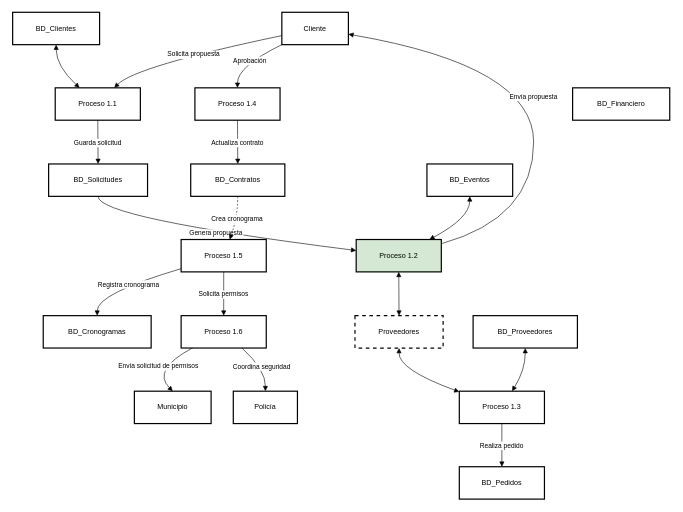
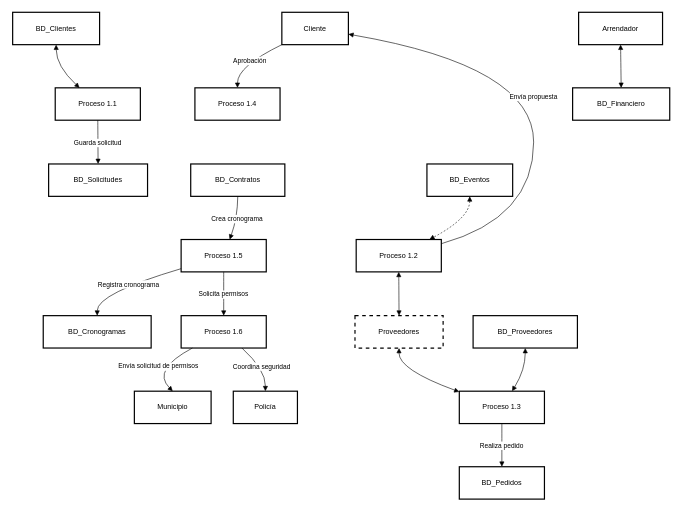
+ <mxCell id="19" value="Arrendador" style="whiteSpace=wrap;strokeWidth=2;" vertex="1" parent="1"><mxGeometry x="964" y="20" width="140" height="54" as="geometry" /></mxCell>
- <mxCell id="21" value="Solicita propuesta" style="curved=1;startArrow=none;endArrow=block;exitX=0;exitY=0.72;entryX=0.69;entryY=0.01;" edge="1" parent="1" source="2" target="3"><mxGeometry relative="1" as="geometry"><Array as="points"><mxPoint x="225" y="110" /></Array></mxGeometry></mxCell>
+ <mxCell id="38" value="" style="curved=1;startArrow=block;endArrow=block;exitX=0.5;exitY=1;entryX=0.5;entryY=0.01;" edge="1" parent="1" source="19" target="20"><mxGeometry relative="1" as="geometry"><Array as="points" /></mxGeometry></mxCell>
- <mxCell id="26" value="Actualiza contrato" style="curved=1;startArrow=none;endArrow=block;exitX=0.5;exitY=1.01;entryX=0.5;entryY=0;" edge="1" parent="1" source="6" target="7"><mxGeometry relative="1" as="geometry"><Array as="points" /></mxGeometry></mxCell>
- <mxCell id="27" value="Crea cronograma" style="curved=1;startArrow=none;endArrow=block;exitX=0.5;exitY=1;entryX=0.57;entryY=0;dashed=1;" edge="1" parent="1" source="7" target="8"><mxGeometry relative="1" as="geometry"><Array as="points"><mxPoint x="395" y="363" /></Array></mxGeometry></mxCell>
+ <mxCell id="27" value="Crea cronograma" style="curved=1;startArrow=none;endArrow=block;exitX=0.5;exitY=1;entryX=0.57;entryY=0;" edge="1" parent="1" source="7" target="8"><mxGeometry relative="1" as="geometry"><Array as="points"><mxPoint x="395" y="363" /></Array></mxGeometry></mxCell>
- <mxCell id="37" value="" style="curved=1;startArrow=block;endArrow=block;exitX=0.5;exitY=1;entryX=0.86;entryY=0;" edge="1" parent="1" source="18" target="5"><mxGeometry relative="1" as="geometry"><Array as="points"><mxPoint x="782" y="363" /></Array></mxGeometry></mxCell>
+ <mxCell id="37" value="" style="curved=1;startArrow=block;endArrow=block;exitX=0.5;exitY=1;entryX=0.86;entryY=0;dashed=1;" edge="1" parent="1" source="18" target="5"><mxGeometry relative="1" as="geometry"><Array as="points"><mxPoint x="782" y="363" /></Array></mxGeometry></mxCell>
- <mxCell id="23" value="Genera propuesta" style="curved=1;startArrow=none;endArrow=block;exitX=0.5;exitY=1;entryX=0;entryY=0.34;" edge="1" parent="1" source="4" target="5"><mxGeometry relative="1" as="geometry"><Array as="points"><mxPoint x="162" y="363" /></Array></mxGeometry></mxCell>
- <mxCell id="5" value="Proceso 1.2" style="whiteSpace=wrap;strokeWidth=2;fillColor=#d5e8d4;" vertex="1" parent="1"><mxGeometry x="593" y="399" width="142" height="54" as="geometry" /></mxCell>
+ <mxCell id="5" value="Proceso 1.2" style="whiteSpace=wrap;strokeWidth=2;" vertex="1" parent="1"><mxGeometry x="593" y="399" width="142" height="54" as="geometry" /></mxCell>
